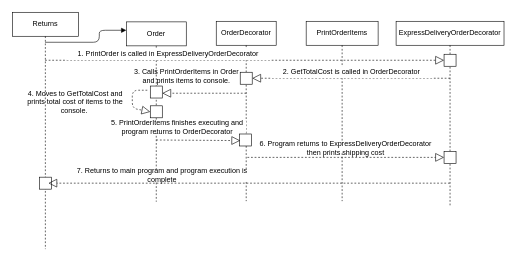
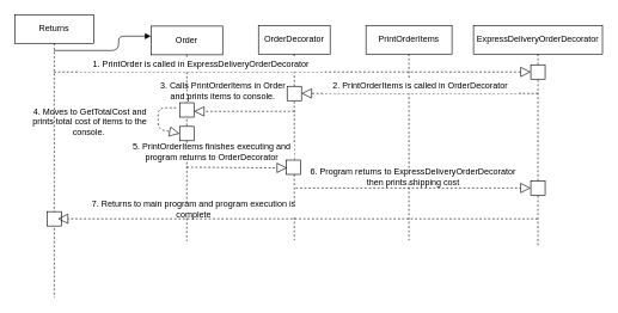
- <mxCell id="19" value="2. GetTotalCost is called in OrderDecorator" style="text;html=1;strokeColor=none;fillColor=#ffffff;align=center;verticalAlign=middle;whiteSpace=wrap;rounded=0;" parent="1" vertex="1"><mxGeometry x="451" y="110" width="270" height="20" as="geometry" /></mxCell>
+ <mxCell id="19" value="2. PrintOrderItems is called in OrderDecorator" style="text;html=1;strokeColor=none;fillColor=#ffffff;align=center;verticalAlign=middle;whiteSpace=wrap;rounded=0;" parent="1" vertex="1"><mxGeometry x="451" y="110" width="270" height="20" as="geometry" /></mxCell>
